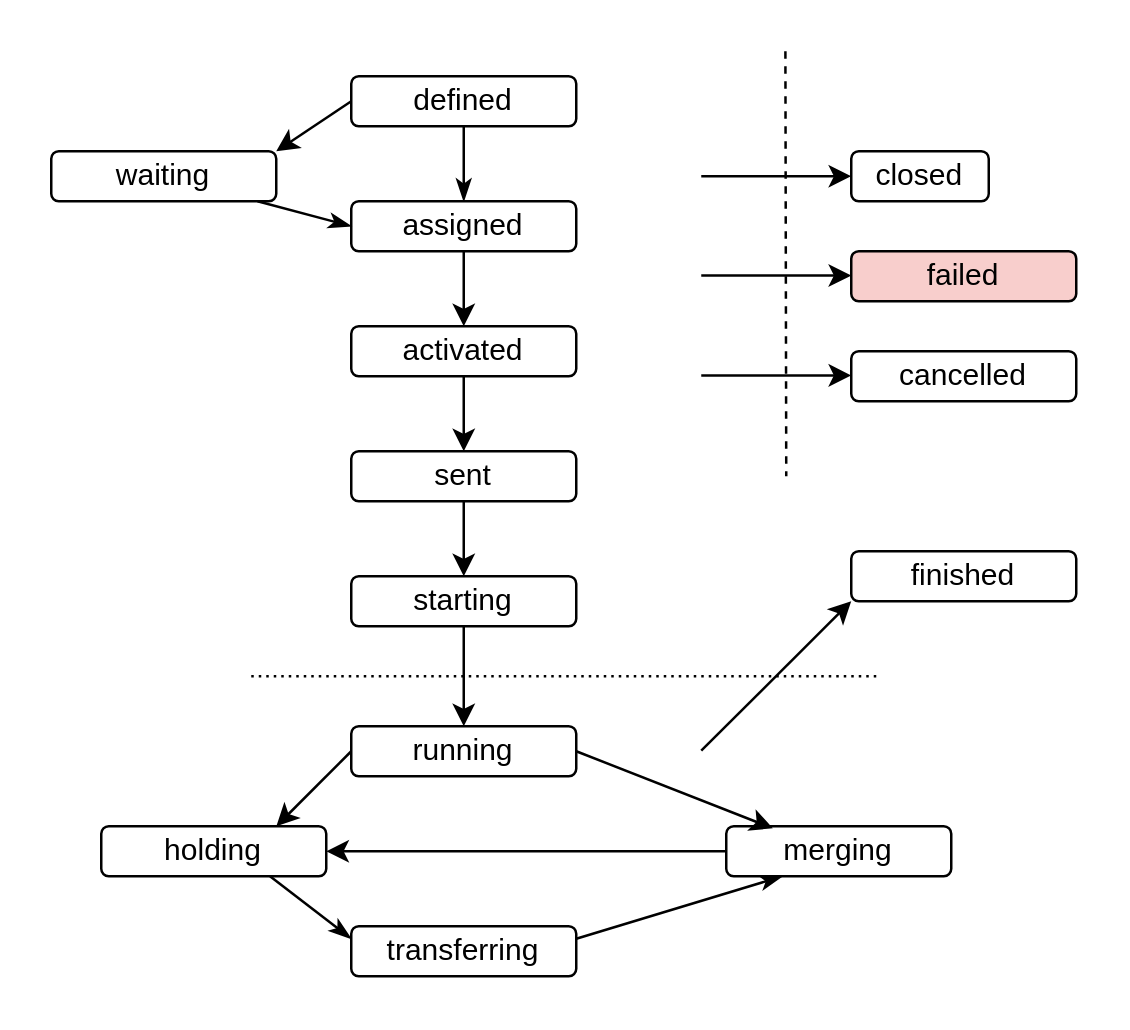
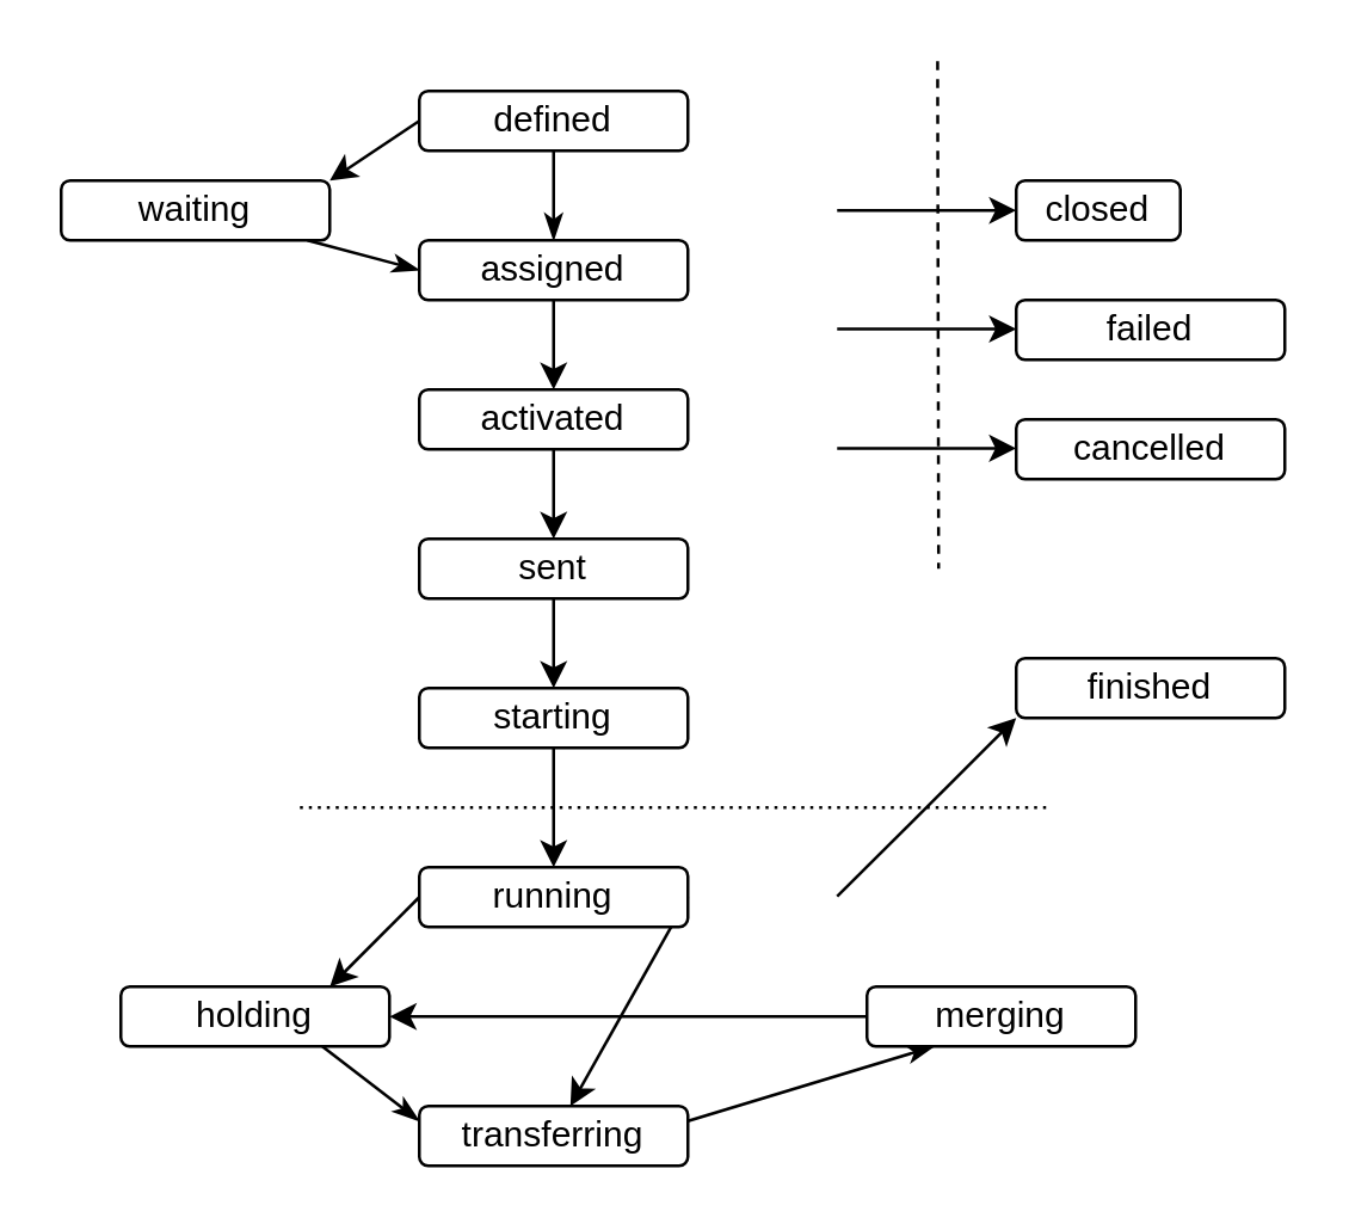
- <mxCell id="31" value="failed" style="rounded=1;whiteSpace=wrap;html=1;fillColor=#f8cecc;" vertex="1" parent="1"><mxGeometry x="340" y="100" width="90" height="20" as="geometry" /></mxCell>
+ <mxCell id="31" value="failed" style="rounded=1;whiteSpace=wrap;html=1;" vertex="1" parent="1"><mxGeometry x="340" y="100" width="90" height="20" as="geometry" /></mxCell>
- <mxCell id="17" value="" style="edgeStyle=none;rounded=0;orthogonalLoop=1;jettySize=auto;html=1;exitX=1;exitY=0.5;exitDx=0;exitDy=0;entryX=0.207;entryY=0.042;entryDx=0;entryDy=0;entryPerimeter=0;" edge="1" parent="1" source="19" target="15"><mxGeometry relative="1" as="geometry" /></mxCell>
+ <mxCell id="17" value="" style="edgeStyle=none;rounded=0;orthogonalLoop=1;jettySize=auto;html=1;exitX=1;exitY=0.5;exitDx=0;exitDy=0;" edge="1" parent="1" source="19" target="29"><mxGeometry relative="1" as="geometry" /></mxCell>
